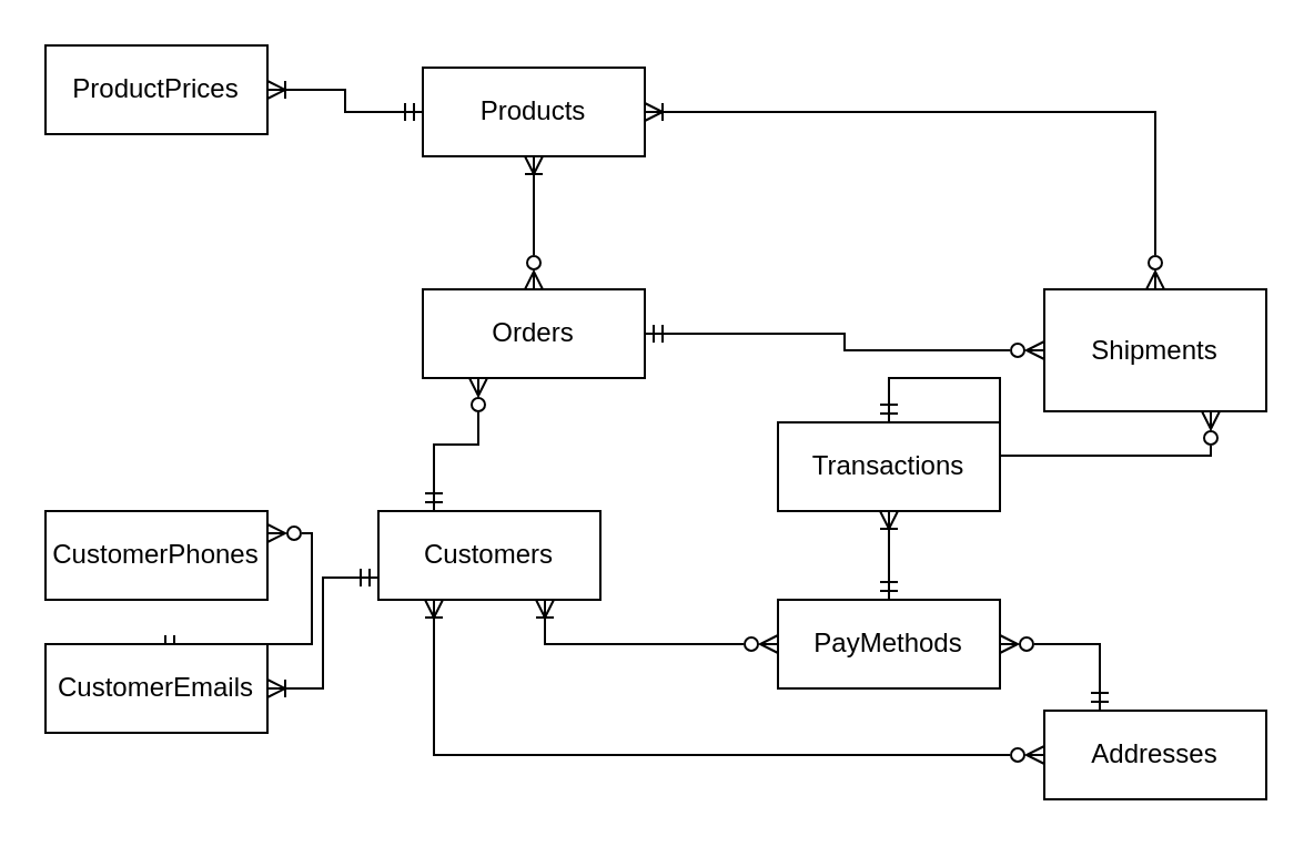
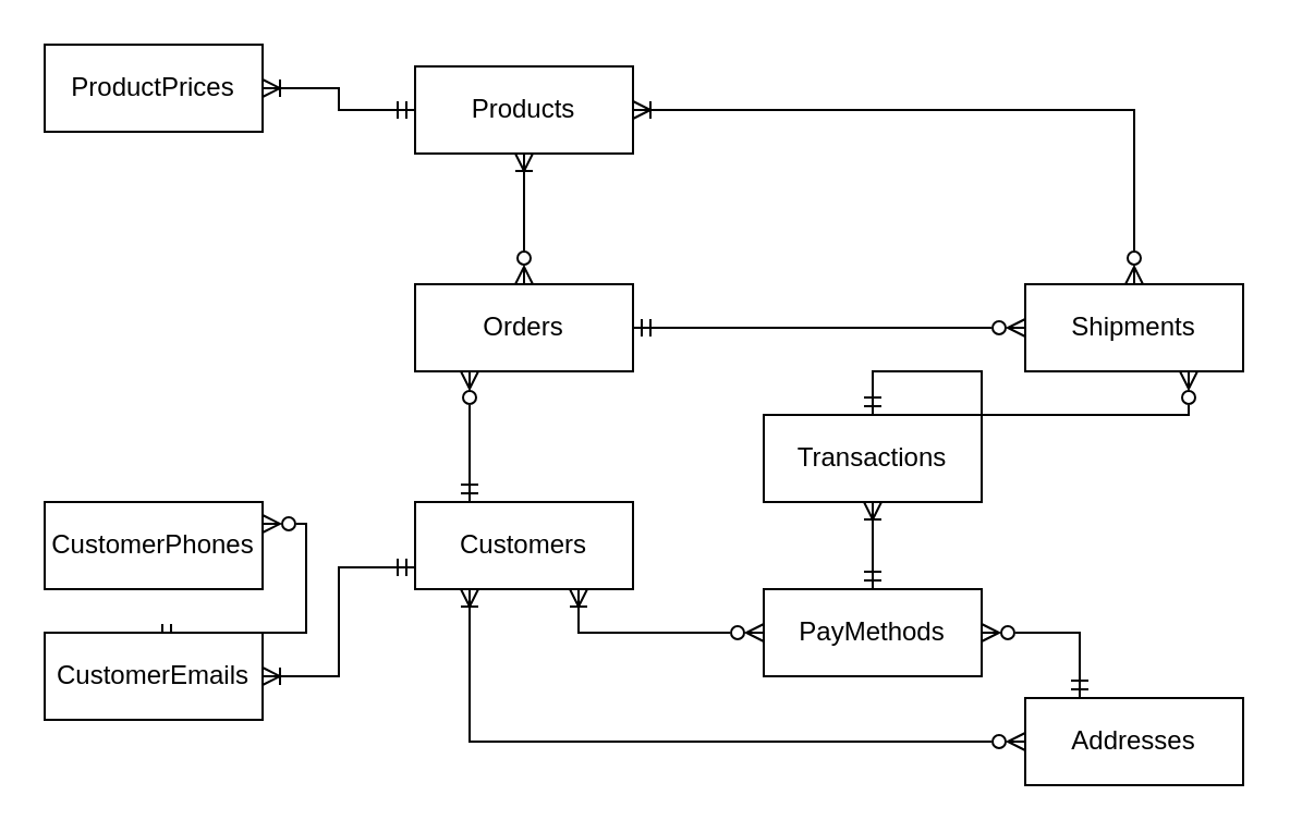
- <mxCell id="20" value="Shipments" style="whiteSpace=wrap;html=1;align=center;" parent="1" vertex="1"><mxGeometry x="470" y="130" width="100" height="55" as="geometry" /></mxCell>
+ <mxCell id="20" value="Shipments" style="whiteSpace=wrap;html=1;align=center;" parent="1" vertex="1"><mxGeometry x="470" y="130" width="100" height="40" as="geometry" /></mxCell>
- <mxCell id="3" value="Customers" style="whiteSpace=wrap;html=1;align=center;" parent="1" vertex="1"><mxGeometry x="170" y="230" width="100" height="40" as="geometry" /></mxCell>
+ <mxCell id="3" value="Customers" style="whiteSpace=wrap;html=1;align=center;" parent="1" vertex="1"><mxGeometry x="190" y="230" width="100" height="40" as="geometry" /></mxCell>
